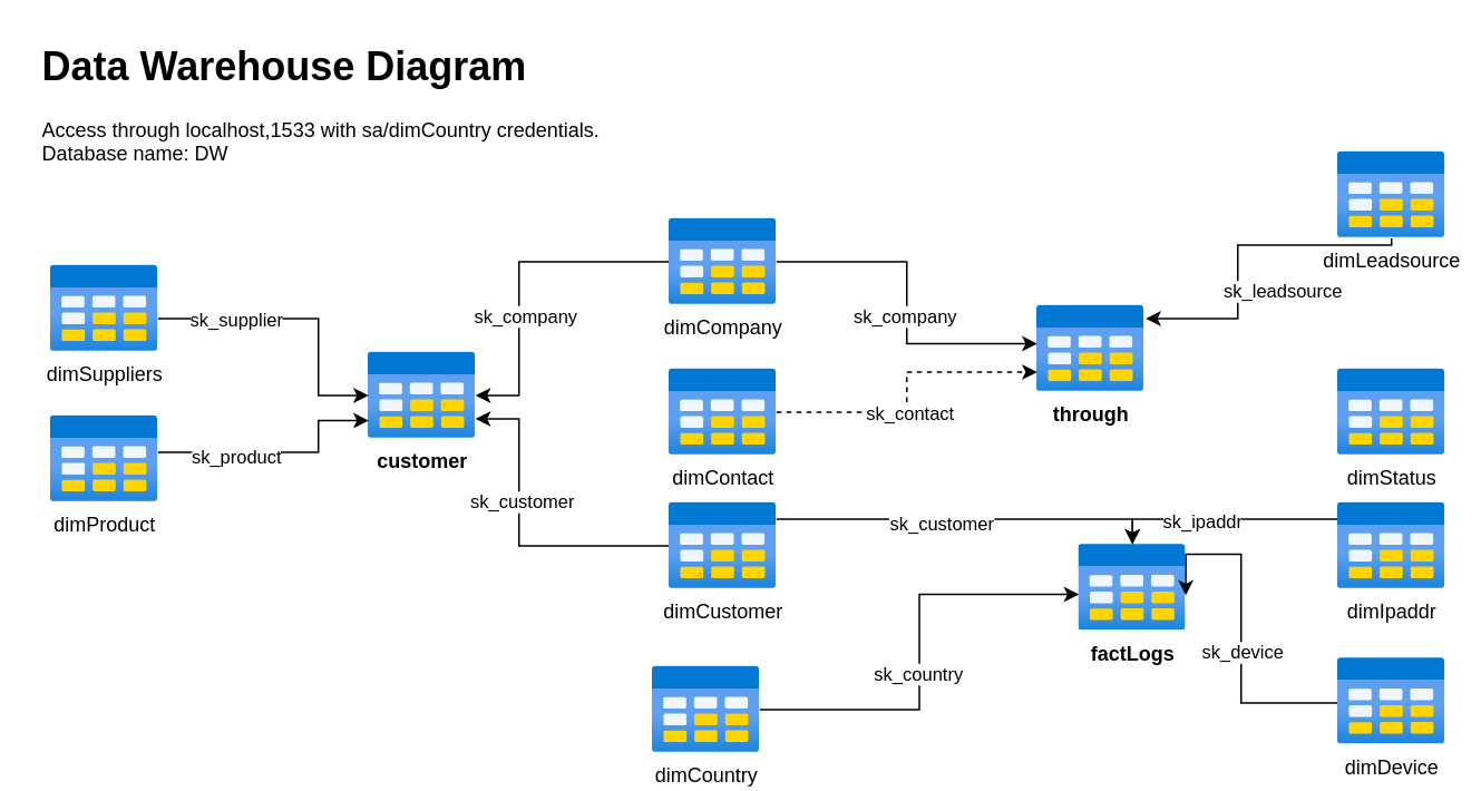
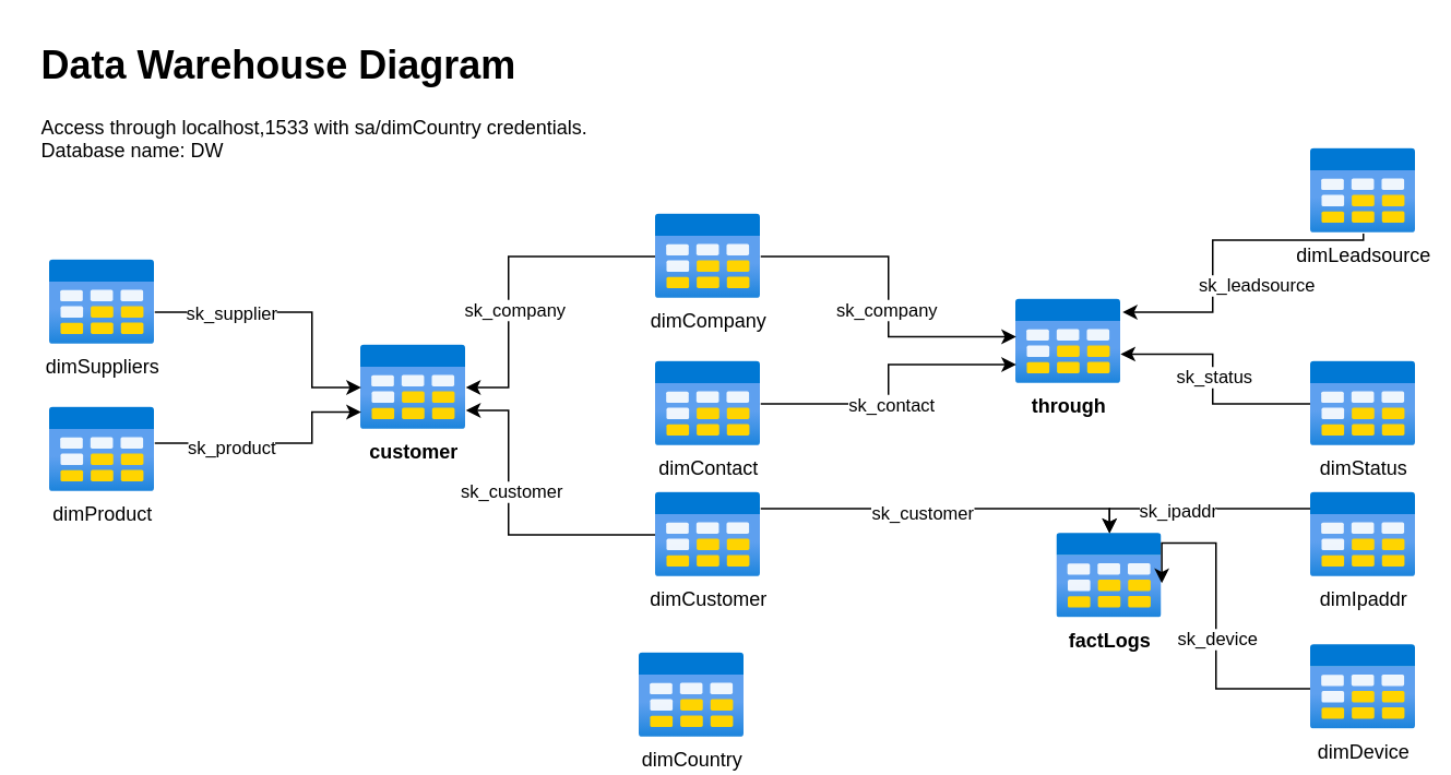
- <mxCell id="21" style="edgeStyle=orthogonalEdgeStyle;rounded=0;orthogonalLoop=1;jettySize=auto;html=1;entryX=0;entryY=0.769;entryDx=0;entryDy=0;entryPerimeter=0;dashed=1;" edge="1" parent="1" source="23" target="4"><mxGeometry relative="1" as="geometry" /></mxCell>
+ <mxCell id="21" style="edgeStyle=orthogonalEdgeStyle;rounded=0;orthogonalLoop=1;jettySize=auto;html=1;entryX=0;entryY=0.769;entryDx=0;entryDy=0;entryPerimeter=0;" edge="1" parent="1" source="23" target="4"><mxGeometry relative="1" as="geometry" /></mxCell>
+ <mxCell id="27" style="edgeStyle=orthogonalEdgeStyle;rounded=0;orthogonalLoop=1;jettySize=auto;html=1;entryX=0.996;entryY=0.646;entryDx=0;entryDy=0;entryPerimeter=0;" edge="1" parent="1" source="29" target="4"><mxGeometry relative="1" as="geometry"><Array as="points"><mxPoint x="740" y="246" /><mxPoint x="740" y="216" /></Array></mxGeometry></mxCell>
+ <mxCell id="28" value="sk_status" style="edgeLabel;html=1;align=center;verticalAlign=middle;resizable=0;points=[];" vertex="1" connectable="0" parent="27"><mxGeometry x="-0.107" y="2" relative="1" as="geometry"><mxPoint x="2" y="-12" as="offset" /></mxGeometry></mxCell>
- <mxCell id="33" style="edgeStyle=orthogonalEdgeStyle;rounded=0;orthogonalLoop=1;jettySize=auto;html=1;entryX=0;entryY=0.577;entryDx=0;entryDy=0;entryPerimeter=0;" edge="1" parent="1" source="35" target="3"><mxGeometry relative="1" as="geometry" /></mxCell>
- <mxCell id="34" value="sk_country" style="edgeLabel;html=1;align=center;verticalAlign=middle;resizable=0;points=[];" vertex="1" connectable="0" parent="33"><mxGeometry x="-0.098" y="1" relative="1" as="geometry"><mxPoint as="offset" /></mxGeometry></mxCell>
